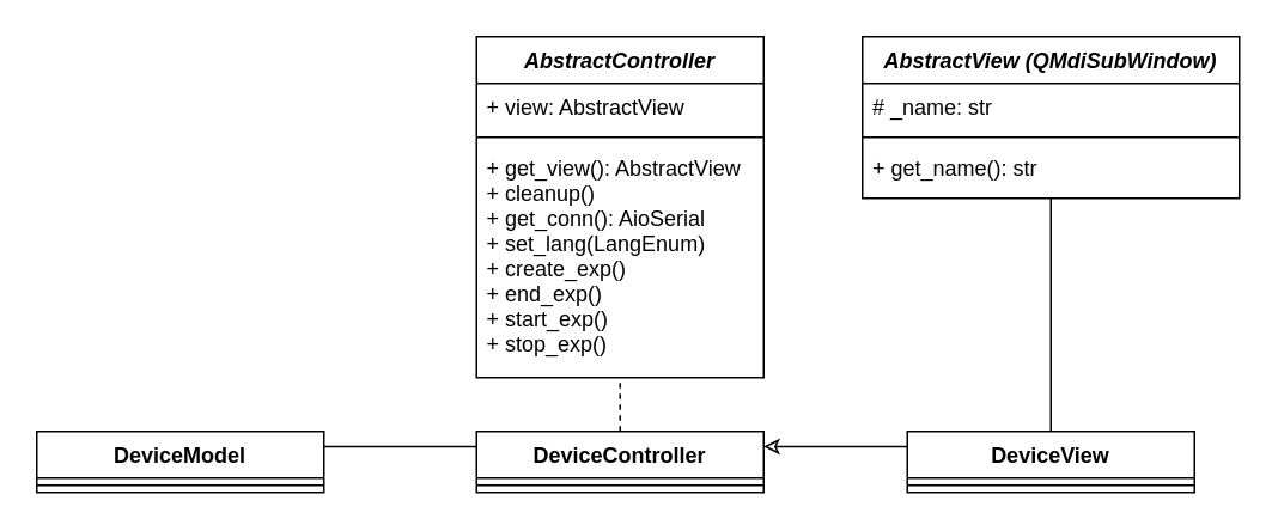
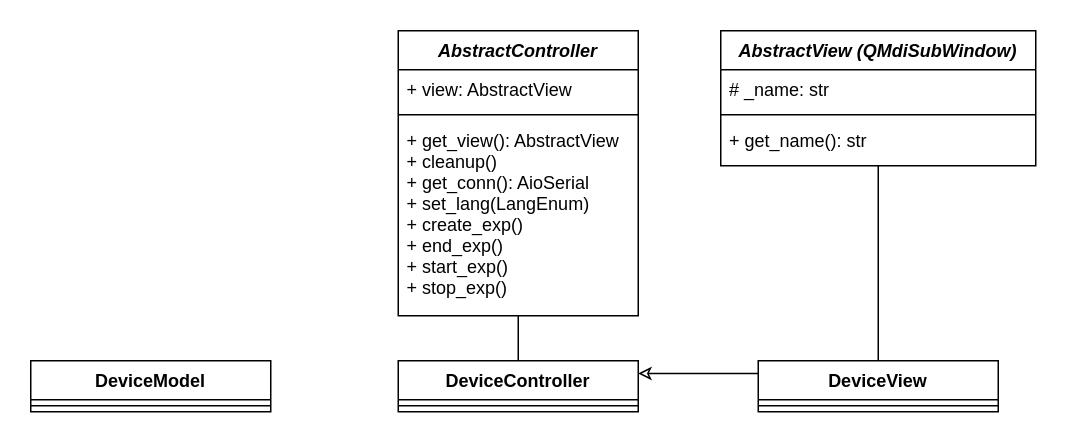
- <mxCell id="2" value="" style="endArrow=none;html=1;exitX=0.5;exitY=0;exitDx=0;exitDy=0;entryX=0.5;entryY=1;entryDx=0;entryDy=0;dashed=1;" edge="1" parent="1" source="7" target="3"><mxGeometry width="50" height="50" relative="1" as="geometry"><mxPoint x="320" y="210" as="sourcePoint" /><mxPoint x="370" y="160" as="targetPoint" /></mxGeometry></mxCell>
+ <mxCell id="2" value="" style="endArrow=none;html=1;exitX=0.5;exitY=0;exitDx=0;exitDy=0;entryX=0.5;entryY=1;entryDx=0;entryDy=0;" edge="1" parent="1" source="7" target="3"><mxGeometry width="50" height="50" relative="1" as="geometry"><mxPoint x="320" y="210" as="sourcePoint" /><mxPoint x="370" y="160" as="targetPoint" /></mxGeometry></mxCell>
- <mxCell id="12" style="edgeStyle=orthogonalEdgeStyle;rounded=0;orthogonalLoop=1;jettySize=auto;html=1;exitX=1;exitY=0.25;exitDx=0;exitDy=0;entryX=0;entryY=0.25;entryDx=0;entryDy=0;endArrow=none;endFill=0;" edge="1" parent="1" source="13" target="7"><mxGeometry relative="1" as="geometry" /></mxCell>
